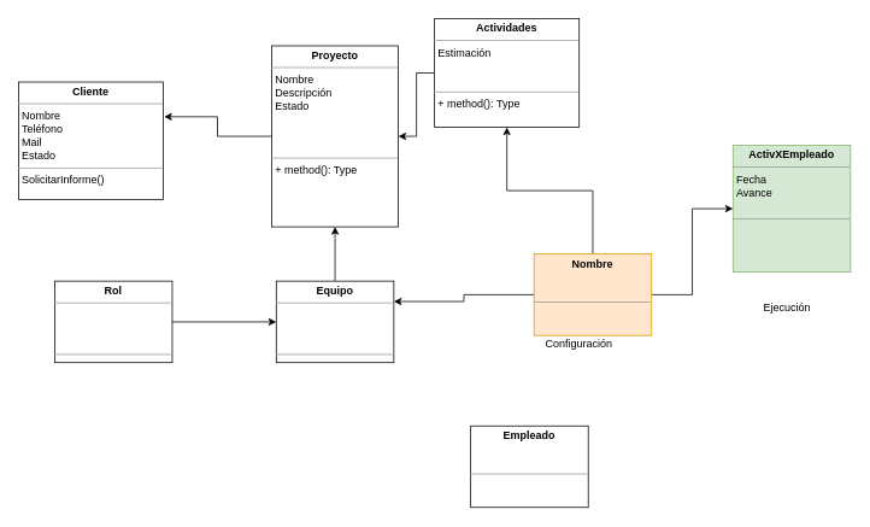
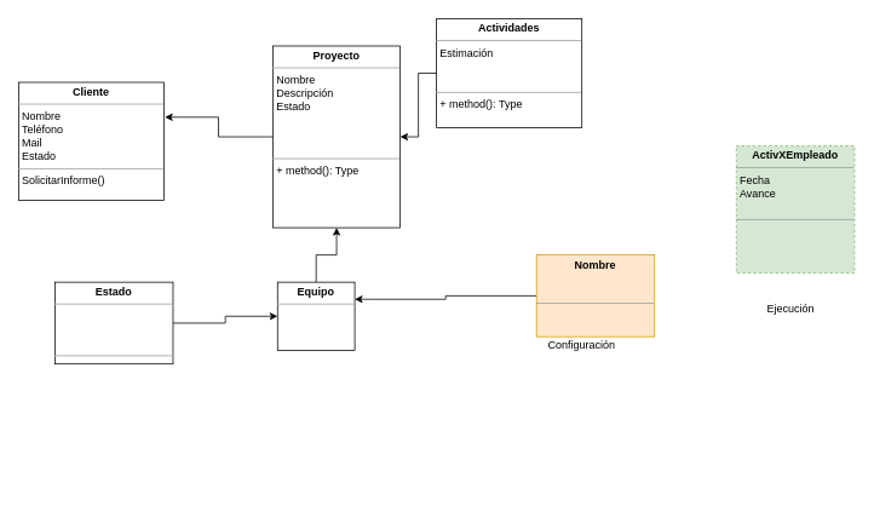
- <mxCell id="13" style="edgeStyle=orthogonalEdgeStyle;rounded=0;orthogonalLoop=1;jettySize=auto;html=1;exitX=0.5;exitY=0;exitDx=0;exitDy=0;" edge="1" parent="1" source="16" target="7"><mxGeometry relative="1" as="geometry" /></mxCell>
- <mxCell id="8" value="&lt;p style=&quot;margin: 0px ; margin-top: 4px ; text-align: center&quot;&gt;&lt;b&gt;ActivXEmpleado&lt;/b&gt;&lt;/p&gt;&lt;hr size=&quot;1&quot;&gt;&lt;p style=&quot;margin: 0px ; margin-left: 4px&quot;&gt;Fecha&lt;br&gt;&lt;/p&gt;&lt;p style=&quot;margin: 0px ; margin-left: 4px&quot;&gt;Avance&lt;/p&gt;&lt;p style=&quot;margin: 0px ; margin-left: 4px&quot;&gt;&lt;br&gt;&lt;/p&gt;&lt;hr size=&quot;1&quot;&gt;&lt;p style=&quot;margin: 0px ; margin-left: 4px&quot;&gt;&lt;br&gt;&lt;/p&gt;" style="verticalAlign=top;align=left;overflow=fill;fontSize=12;fontFamily=Helvetica;html=1;fillColor=#d5e8d4;strokeColor=#82b366;" parent="1" vertex="1"><mxGeometry x="810" y="160" width="130" height="140" as="geometry" /></mxCell>
+ <mxCell id="8" value="&lt;p style=&quot;margin: 0px ; margin-top: 4px ; text-align: center&quot;&gt;&lt;b&gt;ActivXEmpleado&lt;/b&gt;&lt;/p&gt;&lt;hr size=&quot;1&quot;&gt;&lt;p style=&quot;margin: 0px ; margin-left: 4px&quot;&gt;Fecha&lt;br&gt;&lt;/p&gt;&lt;p style=&quot;margin: 0px ; margin-left: 4px&quot;&gt;Avance&lt;/p&gt;&lt;p style=&quot;margin: 0px ; margin-left: 4px&quot;&gt;&lt;br&gt;&lt;/p&gt;&lt;hr size=&quot;1&quot;&gt;&lt;p style=&quot;margin: 0px ; margin-left: 4px&quot;&gt;&lt;br&gt;&lt;/p&gt;" style="verticalAlign=top;align=left;overflow=fill;fontSize=12;fontFamily=Helvetica;html=1;fillColor=#d5e8d4;strokeColor=#82b366;dashed=1;" parent="1" vertex="1"><mxGeometry x="810" y="160" width="130" height="140" as="geometry" /></mxCell>
- <mxCell id="15" style="edgeStyle=orthogonalEdgeStyle;rounded=0;orthogonalLoop=1;jettySize=auto;html=1;" edge="1" parent="1" source="16" target="8"><mxGeometry relative="1" as="geometry" /></mxCell>
- <mxCell id="10" value="&lt;p style=&quot;margin: 0px ; margin-top: 4px ; text-align: center&quot;&gt;&lt;b&gt;Rol&lt;/b&gt;&lt;/p&gt;&lt;hr size=&quot;1&quot;&gt;&lt;p style=&quot;margin: 0px ; margin-left: 4px&quot;&gt;&lt;br&gt;&lt;/p&gt;&lt;p style=&quot;margin: 0px ; margin-left: 4px&quot;&gt;&lt;br&gt;&lt;/p&gt;&lt;p style=&quot;margin: 0px ; margin-left: 4px&quot;&gt;&lt;br&gt;&lt;/p&gt;&lt;hr size=&quot;1&quot;&gt;&lt;p style=&quot;margin: 0px ; margin-left: 4px&quot;&gt;&lt;br&gt;&lt;/p&gt;" style="verticalAlign=top;align=left;overflow=fill;fontSize=12;fontFamily=Helvetica;html=1;" vertex="1" parent="1"><mxGeometry x="60" y="310" width="130" height="90" as="geometry" /></mxCell>
+ <mxCell id="10" value="&lt;p style=&quot;margin: 0px ; margin-top: 4px ; text-align: center&quot;&gt;&lt;b&gt;Estado&lt;/b&gt;&lt;/p&gt;&lt;hr size=&quot;1&quot;&gt;&lt;p style=&quot;margin: 0px ; margin-left: 4px&quot;&gt;&lt;br&gt;&lt;/p&gt;&lt;p style=&quot;margin: 0px ; margin-left: 4px&quot;&gt;&lt;br&gt;&lt;/p&gt;&lt;p style=&quot;margin: 0px ; margin-left: 4px&quot;&gt;&lt;br&gt;&lt;/p&gt;&lt;hr size=&quot;1&quot;&gt;&lt;p style=&quot;margin: 0px ; margin-left: 4px&quot;&gt;&lt;br&gt;&lt;/p&gt;" style="verticalAlign=top;align=left;overflow=fill;fontSize=12;fontFamily=Helvetica;html=1;" vertex="1" parent="1"><mxGeometry x="60" y="310" width="130" height="90" as="geometry" /></mxCell>
- <mxCell id="12" value="&lt;p style=&quot;margin: 0px ; margin-top: 4px ; text-align: center&quot;&gt;&lt;b&gt;Equipo&lt;/b&gt;&lt;/p&gt;&lt;hr size=&quot;1&quot;&gt;&lt;p style=&quot;margin: 0px ; margin-left: 4px&quot;&gt;&lt;br&gt;&lt;/p&gt;&lt;p style=&quot;margin: 0px ; margin-left: 4px&quot;&gt;&lt;br&gt;&lt;/p&gt;&lt;p style=&quot;margin: 0px ; margin-left: 4px&quot;&gt;&lt;br&gt;&lt;/p&gt;&lt;hr size=&quot;1&quot;&gt;&lt;p style=&quot;margin: 0px ; margin-left: 4px&quot;&gt;&lt;br&gt;&lt;/p&gt;" style="verticalAlign=top;align=left;overflow=fill;fontSize=12;fontFamily=Helvetica;html=1;" vertex="1" parent="1"><mxGeometry x="305" y="310" width="130" height="90" as="geometry" /></mxCell>
+ <mxCell id="12" value="&lt;p style=&quot;margin: 0px ; margin-top: 4px ; text-align: center&quot;&gt;&lt;b&gt;Equipo&lt;/b&gt;&lt;/p&gt;&lt;hr size=&quot;1&quot;&gt;&lt;p style=&quot;margin: 0px ; margin-left: 4px&quot;&gt;&lt;br&gt;&lt;/p&gt;&lt;p style=&quot;margin: 0px ; margin-left: 4px&quot;&gt;&lt;br&gt;&lt;/p&gt;&lt;p style=&quot;margin: 0px ; margin-left: 4px&quot;&gt;&lt;br&gt;&lt;/p&gt;&lt;hr size=&quot;1&quot;&gt;&lt;p style=&quot;margin: 0px ; margin-left: 4px&quot;&gt;&lt;br&gt;&lt;/p&gt;" style="verticalAlign=top;align=left;overflow=fill;fontSize=12;fontFamily=Helvetica;html=1;" vertex="1" parent="1"><mxGeometry x="305" y="310" width="85" height="75" as="geometry" /></mxCell>
- <mxCell id="5" value="&lt;p style=&quot;margin: 0px ; margin-top: 4px ; text-align: center&quot;&gt;&lt;b&gt;Empleado&lt;/b&gt;&lt;/p&gt;&lt;p style=&quot;margin: 0px ; margin-left: 4px&quot;&gt;&lt;br&gt;&lt;/p&gt;&lt;p style=&quot;margin: 0px ; margin-left: 4px&quot;&gt;&lt;br&gt;&lt;/p&gt;&lt;hr size=&quot;1&quot;&gt;&lt;p style=&quot;margin: 0px ; margin-left: 4px&quot;&gt;&lt;br&gt;&lt;/p&gt;" style="verticalAlign=top;align=left;overflow=fill;fontSize=12;fontFamily=Helvetica;html=1;" parent="1" vertex="1"><mxGeometry x="520" y="470" width="130" height="90" as="geometry" /></mxCell>
